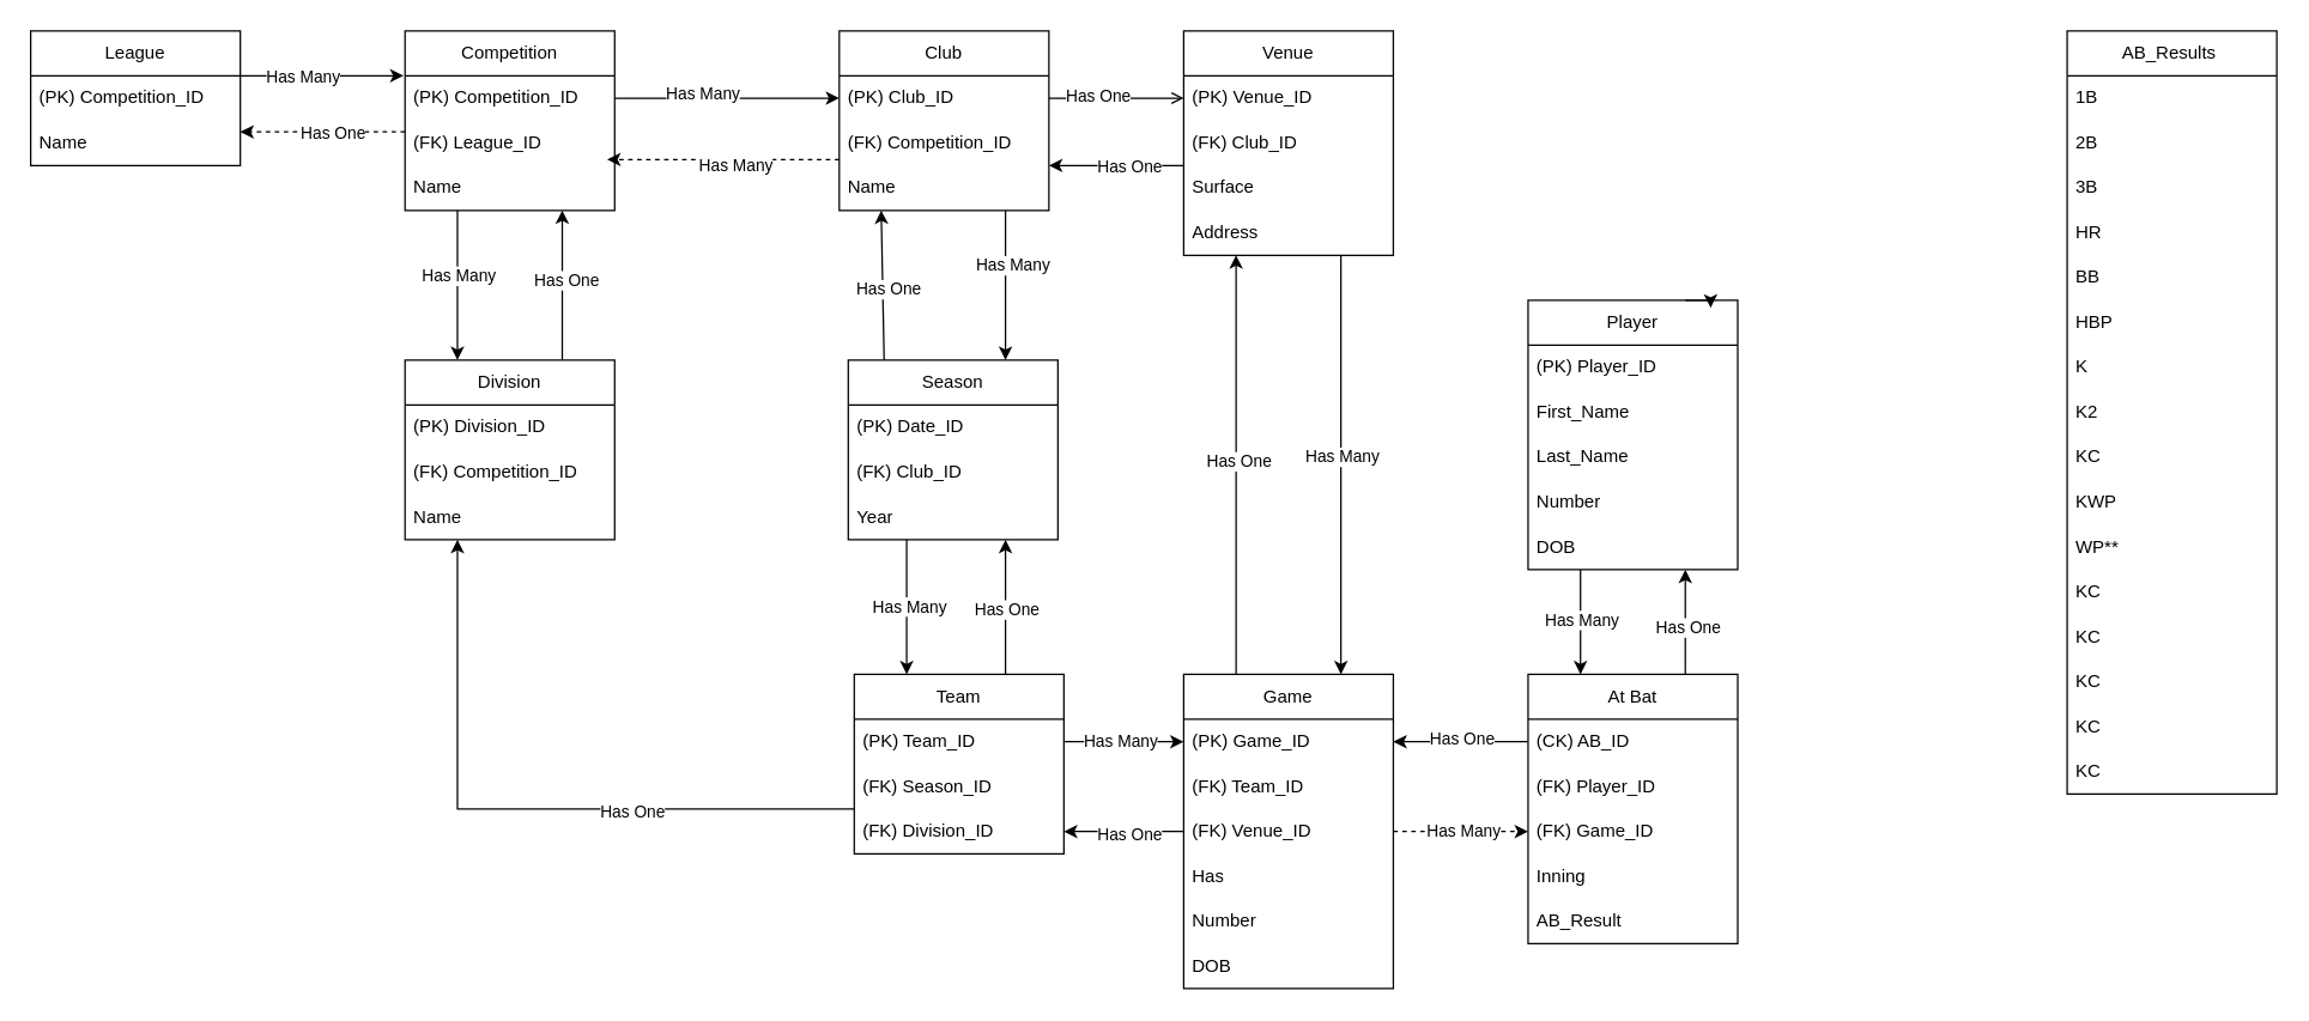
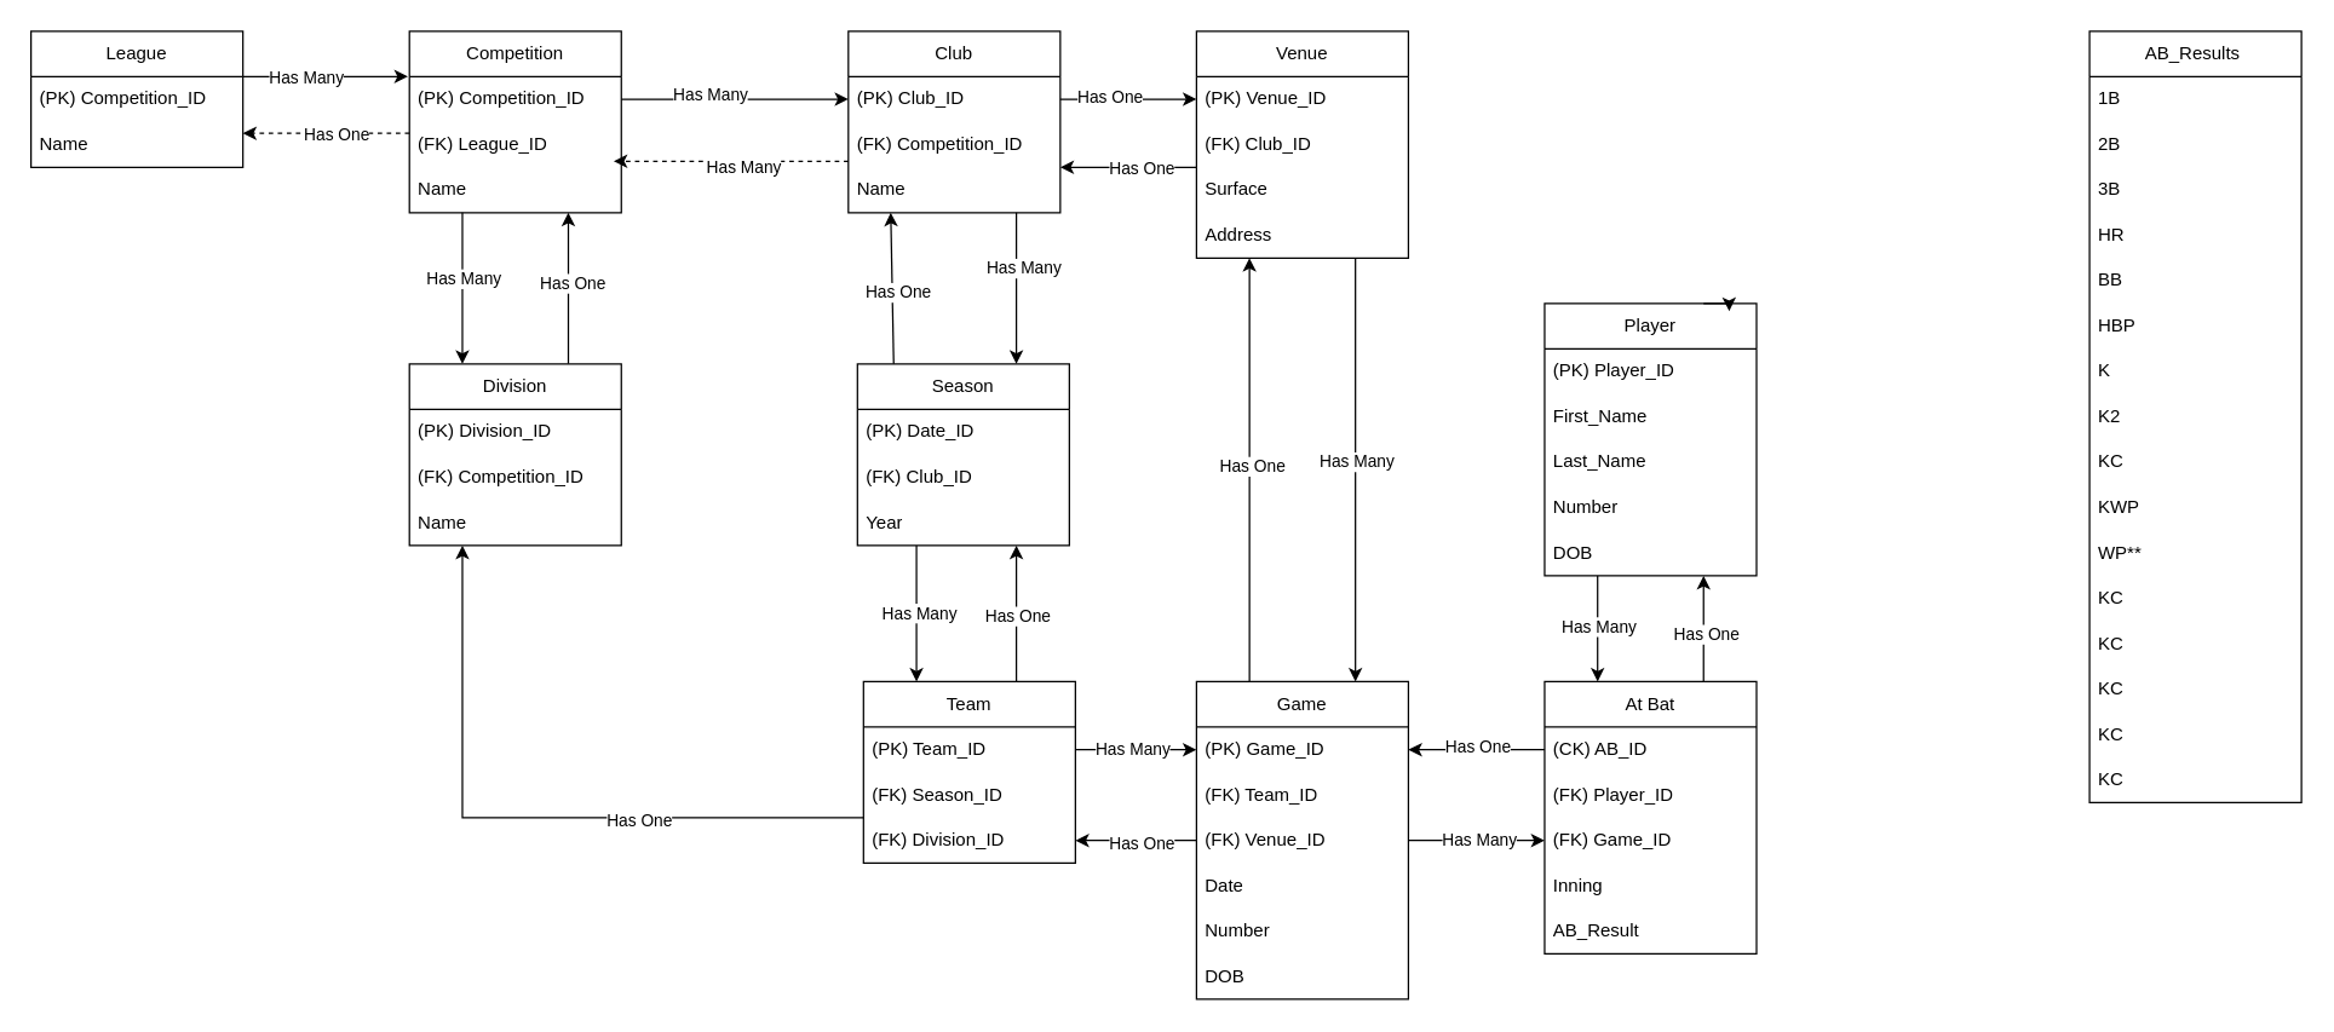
- <mxCell id="29" style="edgeStyle=orthogonalEdgeStyle;rounded=0;orthogonalLoop=1;jettySize=auto;html=1;entryX=0;entryY=0.5;entryDx=0;entryDy=0;endArrow=open;" edge="1" parent="1" source="31" target="105"><mxGeometry relative="1" as="geometry"><Array as="points"><mxPoint x="720" y="65" /><mxPoint x="720" y="65" /></Array></mxGeometry></mxCell>
+ <mxCell id="29" style="edgeStyle=orthogonalEdgeStyle;rounded=0;orthogonalLoop=1;jettySize=auto;html=1;entryX=0;entryY=0.5;entryDx=0;entryDy=0;" edge="1" parent="1" source="31" target="105"><mxGeometry relative="1" as="geometry"><Array as="points"><mxPoint x="720" y="65" /><mxPoint x="720" y="65" /></Array></mxGeometry></mxCell>
- <mxCell id="90" style="edgeStyle=orthogonalEdgeStyle;rounded=0;orthogonalLoop=1;jettySize=auto;html=1;entryX=0;entryY=0.5;entryDx=0;entryDy=0;dashed=1;" edge="1" parent="1" source="92" target="9"><mxGeometry relative="1" as="geometry" /></mxCell>
+ <mxCell id="90" style="edgeStyle=orthogonalEdgeStyle;rounded=0;orthogonalLoop=1;jettySize=auto;html=1;entryX=0;entryY=0.5;entryDx=0;entryDy=0;" edge="1" parent="1" source="92" target="9"><mxGeometry relative="1" as="geometry" /></mxCell>
- <mxCell id="96" value="Has" style="text;strokeColor=none;fillColor=none;align=left;verticalAlign=middle;spacingLeft=4;spacingRight=4;overflow=hidden;points=[[0,0.5],[1,0.5]];portConstraint=eastwest;rotatable=0;whiteSpace=wrap;html=1;" vertex="1" parent="92"><mxGeometry y="120" width="140" height="30" as="geometry" /></mxCell>
+ <mxCell id="96" value="Date" style="text;strokeColor=none;fillColor=none;align=left;verticalAlign=middle;spacingLeft=4;spacingRight=4;overflow=hidden;points=[[0,0.5],[1,0.5]];portConstraint=eastwest;rotatable=0;whiteSpace=wrap;html=1;" vertex="1" parent="92"><mxGeometry y="120" width="140" height="30" as="geometry" /></mxCell>
